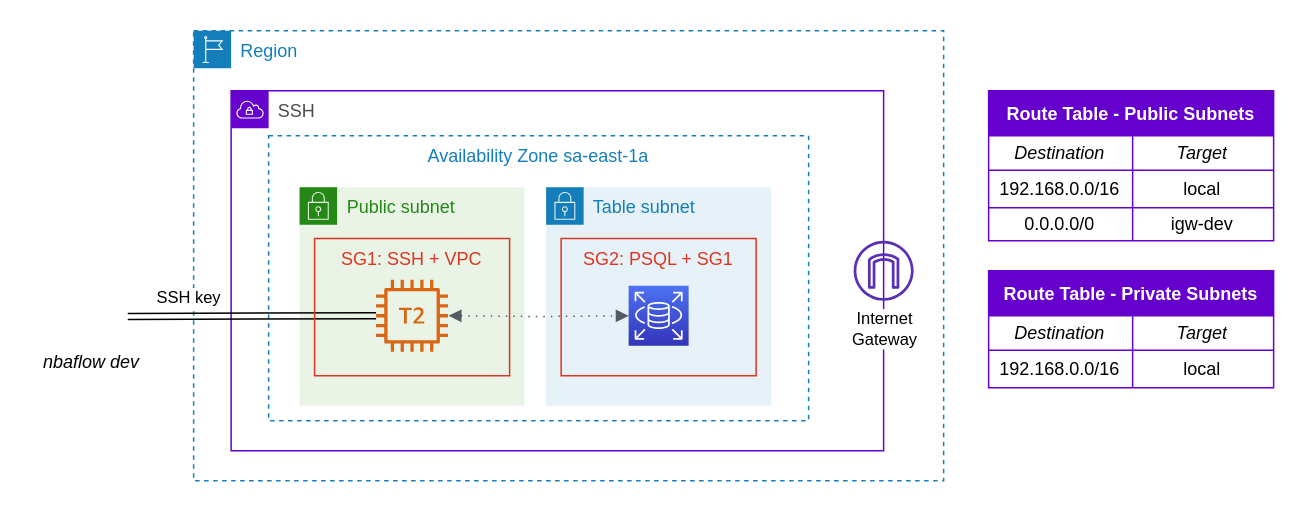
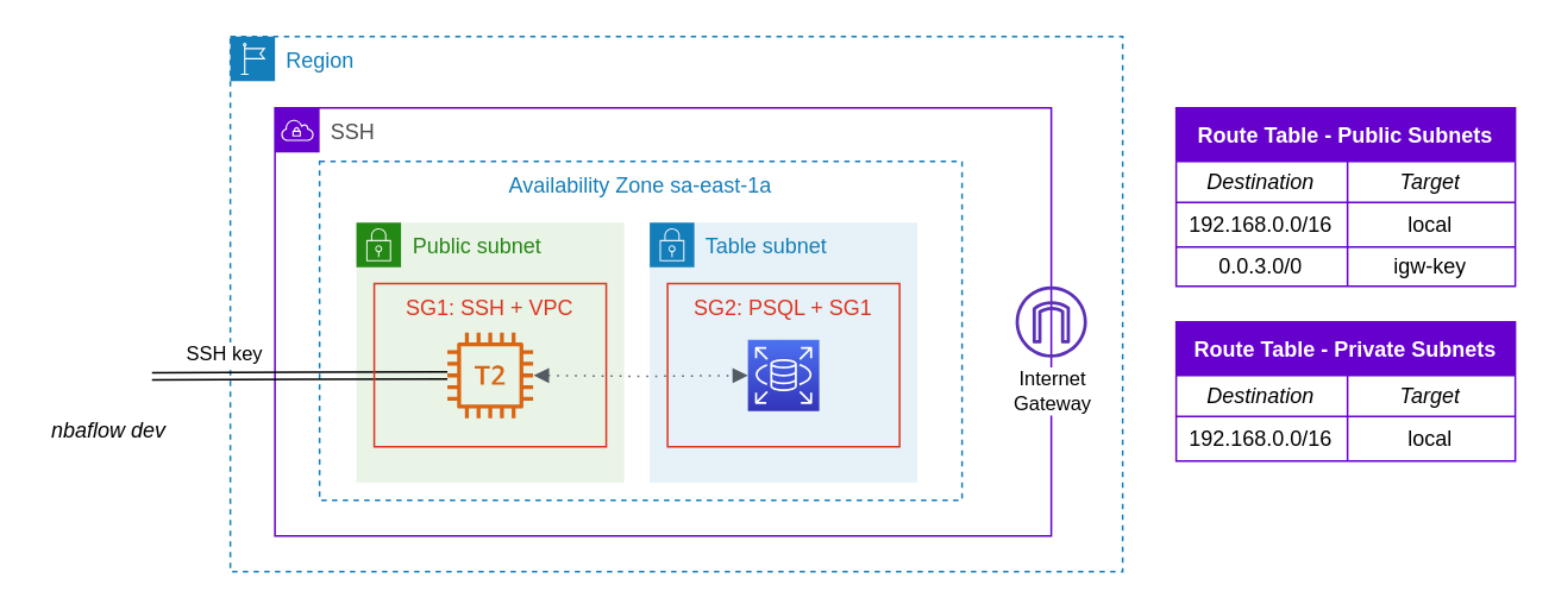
- <mxCell id="10" value="0.0.0.0/0" style="shape=partialRectangle;html=1;whiteSpace=wrap;connectable=0;fillColor=none;top=0;left=0;bottom=0;right=0;overflow=hidden;pointerEvents=1;" vertex="1" parent="9"><mxGeometry width="96" height="22" as="geometry" /></mxCell>
+ <mxCell id="10" value="0.0.3.0/0" style="shape=partialRectangle;html=1;whiteSpace=wrap;connectable=0;fillColor=none;top=0;left=0;bottom=0;right=0;overflow=hidden;pointerEvents=1;" vertex="1" parent="9"><mxGeometry width="96" height="22" as="geometry" /></mxCell>
- <mxCell id="11" value="igw-dev" style="shape=partialRectangle;html=1;whiteSpace=wrap;connectable=0;fillColor=none;top=0;left=0;bottom=0;right=0;overflow=hidden;pointerEvents=1;" vertex="1" parent="9"><mxGeometry x="96" width="94" height="22" as="geometry" /></mxCell>
+ <mxCell id="11" value="igw-key" style="shape=partialRectangle;html=1;whiteSpace=wrap;connectable=0;fillColor=none;top=0;left=0;bottom=0;right=0;overflow=hidden;pointerEvents=1;" vertex="1" parent="9"><mxGeometry x="96" width="94" height="22" as="geometry" /></mxCell>
